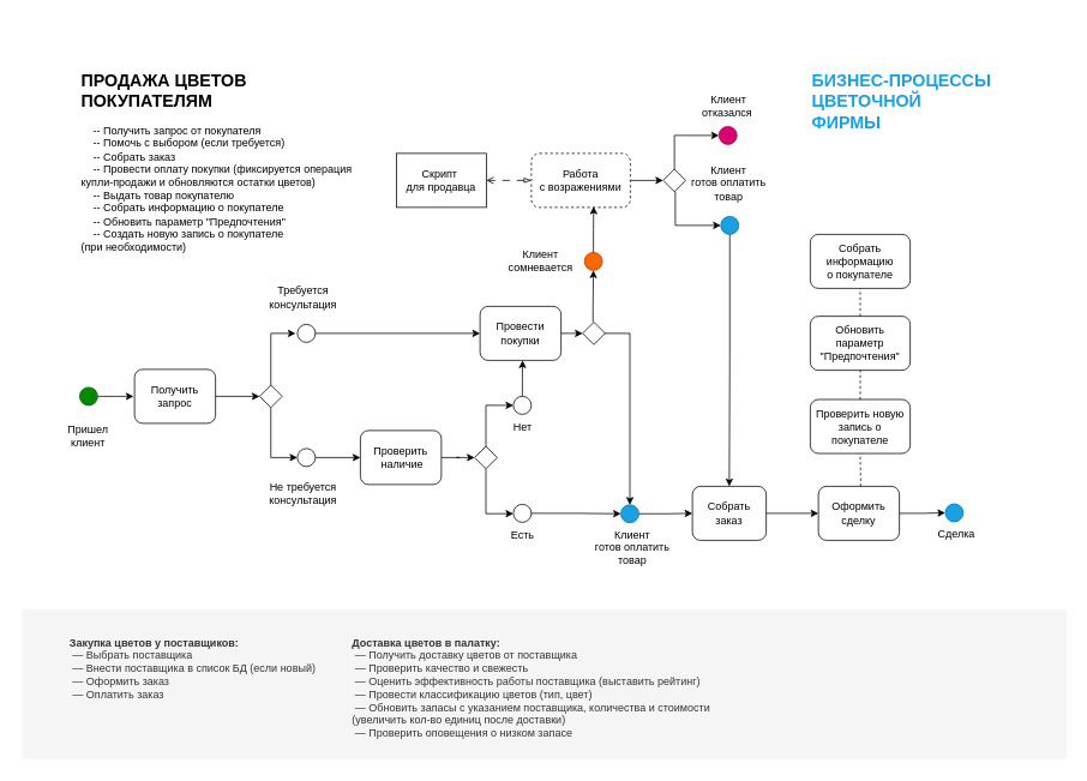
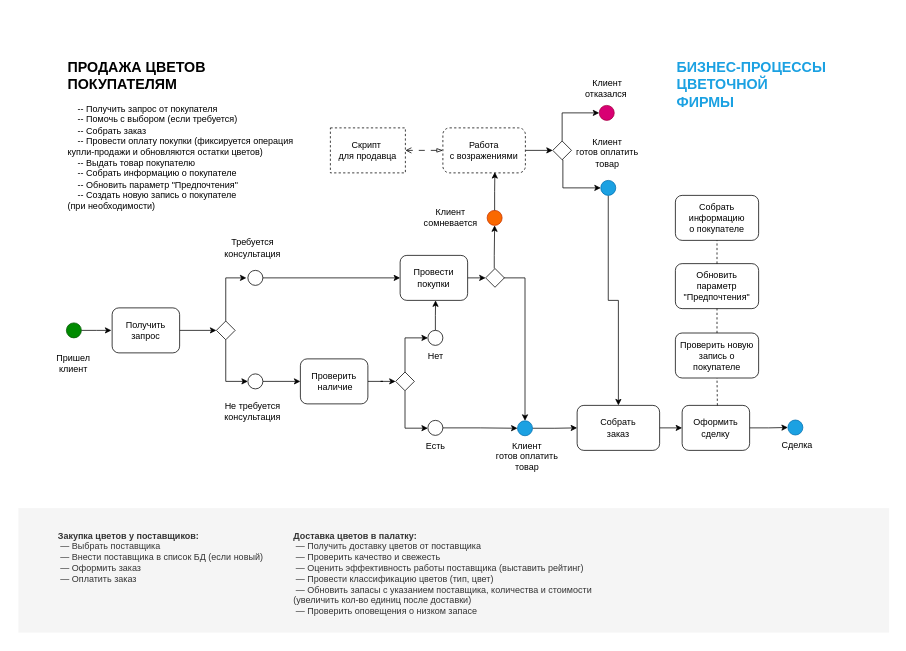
- <mxCell id="46" value="Скрипт&amp;nbsp;&lt;br&gt;для продавца" style="rounded=0;whiteSpace=wrap;html=1;" parent="1" vertex="1"><mxGeometry x="440" y="170" width="100" height="60" as="geometry" /></mxCell>
+ <mxCell id="46" value="Скрипт&amp;nbsp;&lt;br&gt;для продавца" style="rounded=0;whiteSpace=wrap;html=1;dashed=1;" parent="1" vertex="1"><mxGeometry x="440" y="170" width="100" height="60" as="geometry" /></mxCell>
- <mxCell id="33" value="Собрать&lt;br&gt;заказ" style="rounded=1;whiteSpace=wrap;html=1;" parent="1" vertex="1"><mxGeometry x="769" y="540" width="82" height="60" as="geometry" /></mxCell>
+ <mxCell id="33" value="Собрать&lt;br&gt;заказ" style="rounded=1;whiteSpace=wrap;html=1;" parent="1" vertex="1"><mxGeometry x="769" y="540" width="110" height="60" as="geometry" /></mxCell>
